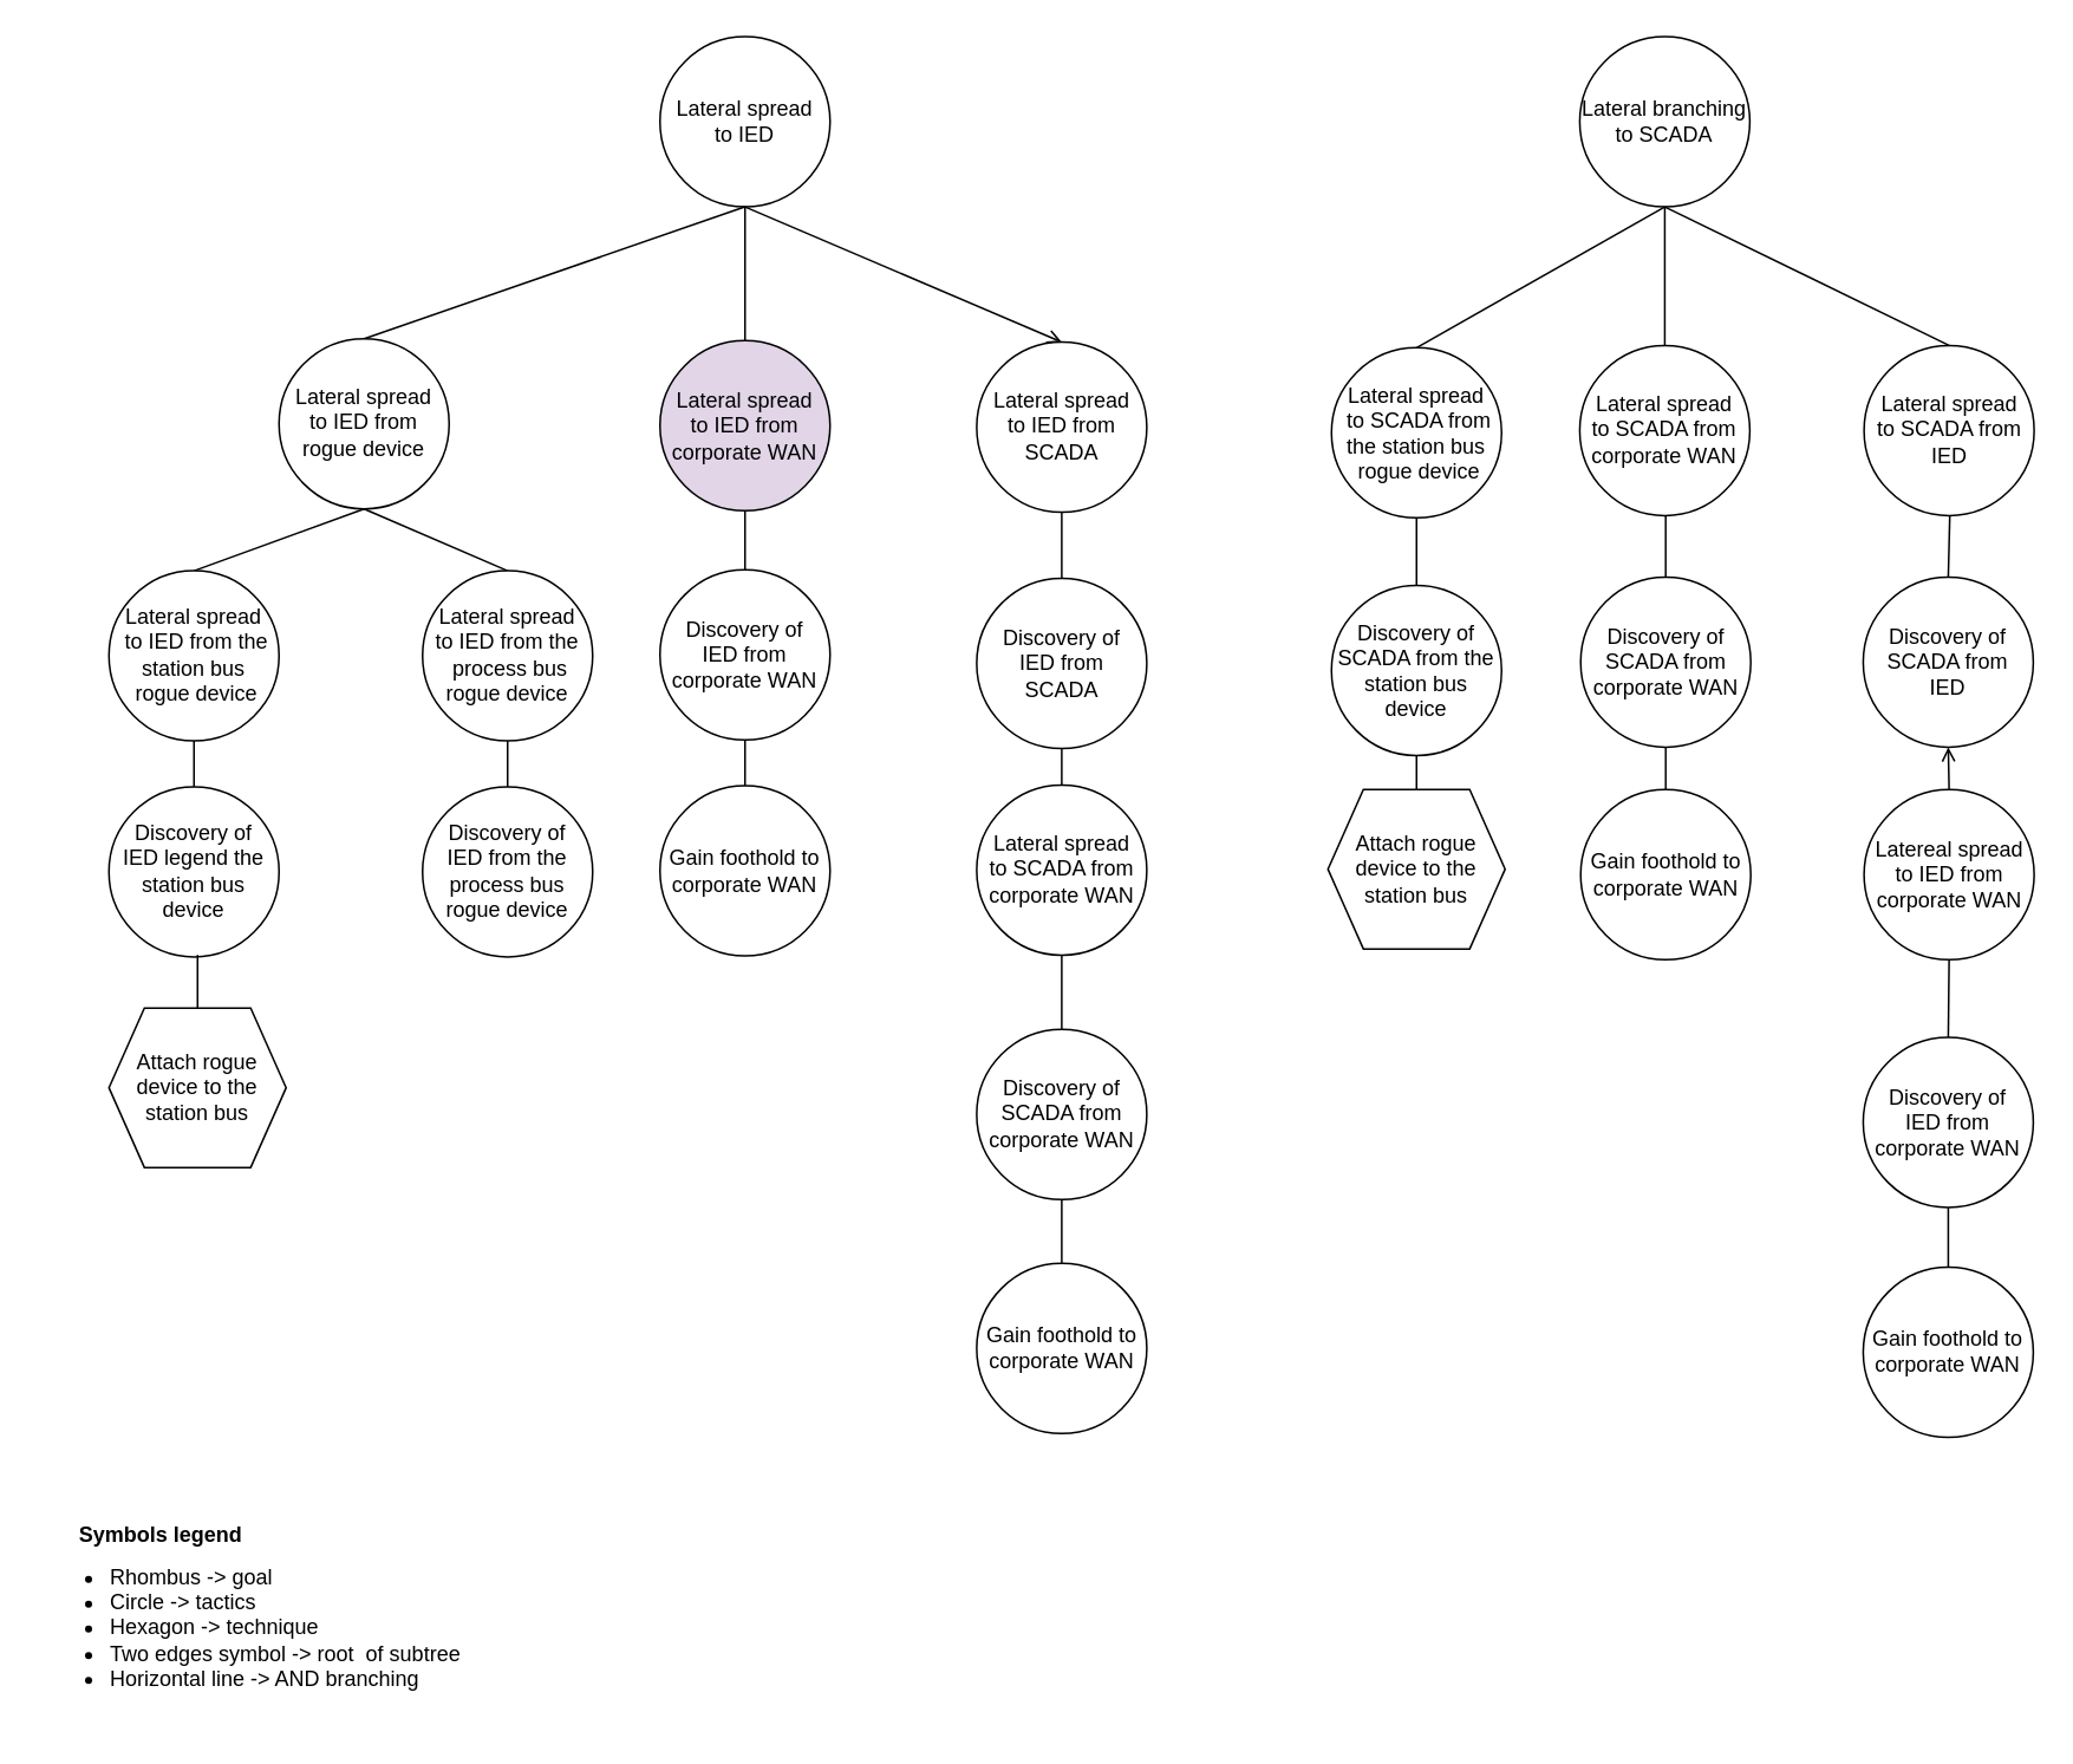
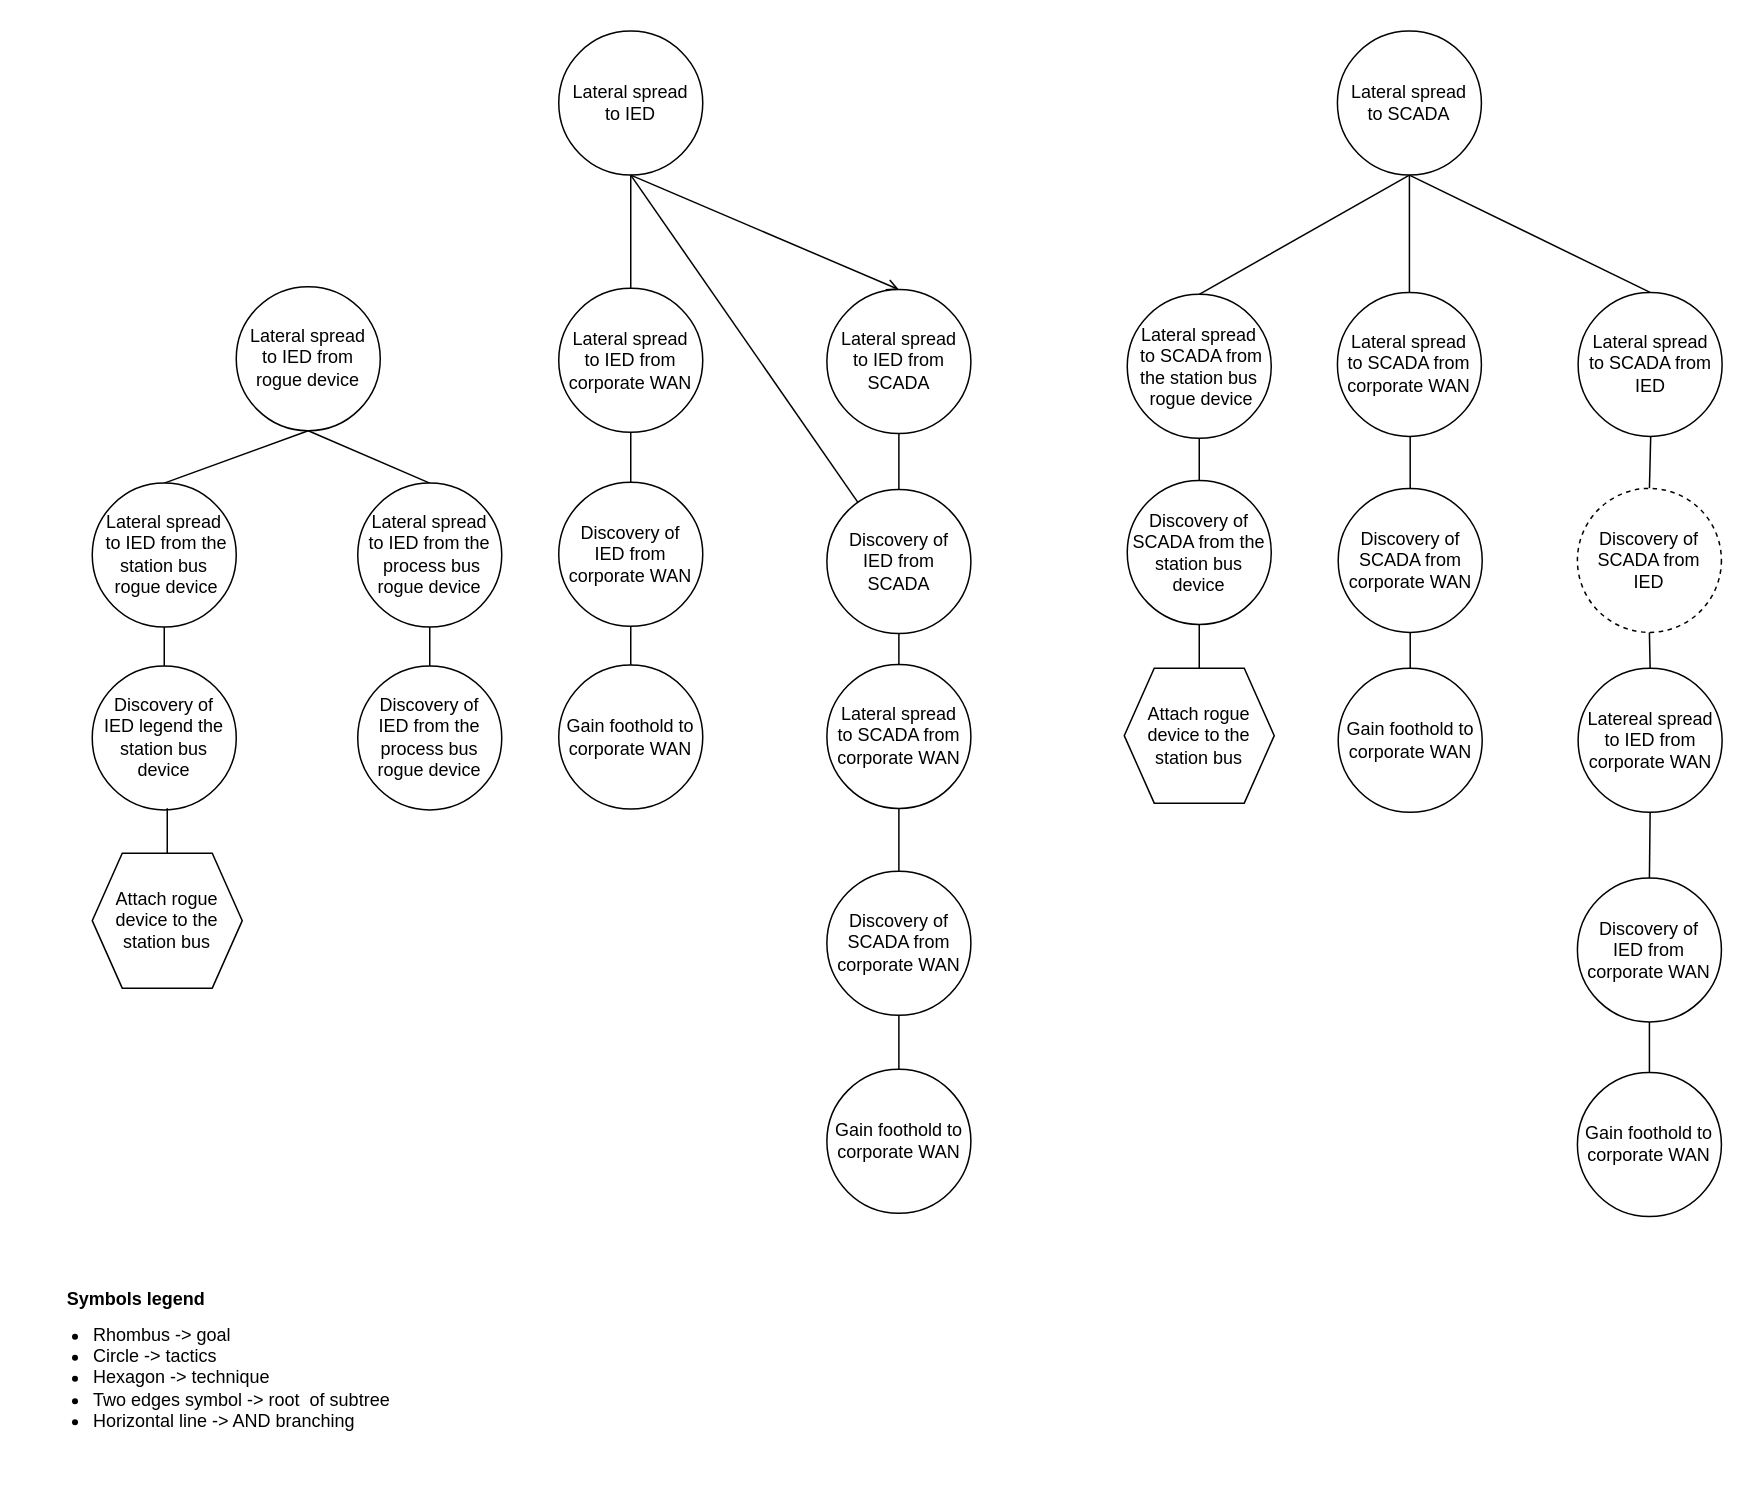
- <mxCell id="26" value="Lateral branching&lt;br&gt;to SCADA" style="ellipse;whiteSpace=wrap;html=1;aspect=fixed;" parent="1" vertex="1"><mxGeometry x="891.11" y="20.05" width="96" height="96" as="geometry" /></mxCell>
+ <mxCell id="26" value="Lateral spread&lt;br&gt;to SCADA" style="ellipse;whiteSpace=wrap;html=1;aspect=fixed;" parent="1" vertex="1"><mxGeometry x="891.11" y="20.05" width="96" height="96" as="geometry" /></mxCell>
- <mxCell id="38" value="" style="endArrow=none;html=1;rounded=0;exitX=0.5;exitY=1;exitDx=0;exitDy=0;entryX=0.5;entryY=0;entryDx=0;entryDy=0;" parent="1" source="10" target="39" edge="1"><mxGeometry width="50" height="50" relative="1" as="geometry"><mxPoint x="777" y="332.1" as="sourcePoint" /><mxPoint x="187" y="202.1" as="targetPoint" /></mxGeometry></mxCell>
+ <mxCell id="38" value="" style="endArrow=none;html=1;rounded=0;exitX=0.5;exitY=1;exitDx=0;exitDy=0;" parent="1" source="10" target="13" edge="1"><mxGeometry width="50" height="50" relative="1" as="geometry"><mxPoint x="777" y="332.1" as="sourcePoint" /><mxPoint x="187" y="202.1" as="targetPoint" /></mxGeometry></mxCell>
- <mxCell id="5" value="Lateral spread&lt;br&gt;to IED from corporate WAN" style="ellipse;whiteSpace=wrap;html=1;aspect=fixed;fillColor=#e1d5e7;" parent="1" vertex="1"><mxGeometry x="372" y="191.56" width="96" height="96" as="geometry" /></mxCell>
+ <mxCell id="5" value="Lateral spread&lt;br&gt;to IED from corporate WAN" style="ellipse;whiteSpace=wrap;html=1;aspect=fixed;" parent="1" vertex="1"><mxGeometry x="372" y="191.56" width="96" height="96" as="geometry" /></mxCell>
- <mxCell id="30" value="Discovery of &lt;br&gt;SCADA from &lt;br&gt;IED" style="ellipse;whiteSpace=wrap;html=1;aspect=fixed;" parent="1" vertex="1"><mxGeometry x="1051.11" y="324.92" width="96" height="96" as="geometry" /></mxCell>
+ <mxCell id="30" value="Discovery of &lt;br&gt;SCADA from &lt;br&gt;IED" style="ellipse;whiteSpace=wrap;html=1;aspect=fixed;dashed=1;" parent="1" vertex="1"><mxGeometry x="1051.11" y="324.92" width="96" height="96" as="geometry" /></mxCell>
- <mxCell id="53" value="Discovery of &lt;br&gt;SCADA from the station bus device" style="ellipse;whiteSpace=wrap;html=1;aspect=fixed;" parent="1" vertex="1"><mxGeometry x="751" y="329.63" width="96" height="96" as="geometry" /></mxCell>
+ <mxCell id="53" value="Discovery of &lt;br&gt;SCADA from the station bus device" style="ellipse;whiteSpace=wrap;html=1;aspect=fixed;" parent="1" vertex="1"><mxGeometry x="751" y="319.63" width="96" height="96" as="geometry" /></mxCell>
- <mxCell id="32" value="" style="endArrow=open;html=1;rounded=0;entryX=0.5;entryY=1;entryDx=0;entryDy=0;exitX=0.5;exitY=0;exitDx=0;exitDy=0;" parent="1" source="36" target="30" edge="1"><mxGeometry width="50" height="50" relative="1" as="geometry"><mxPoint x="1061.11" y="445.77" as="sourcePoint" /><mxPoint x="1141.11" y="435.77" as="targetPoint" /><Array as="points" /></mxGeometry></mxCell>
+ <mxCell id="32" value="" style="endArrow=none;html=1;rounded=0;entryX=0.5;entryY=1;entryDx=0;entryDy=0;exitX=0.5;exitY=0;exitDx=0;exitDy=0;" parent="1" source="36" target="30" edge="1"><mxGeometry width="50" height="50" relative="1" as="geometry"><mxPoint x="1061.11" y="445.77" as="sourcePoint" /><mxPoint x="1141.11" y="435.77" as="targetPoint" /><Array as="points" /></mxGeometry></mxCell>
